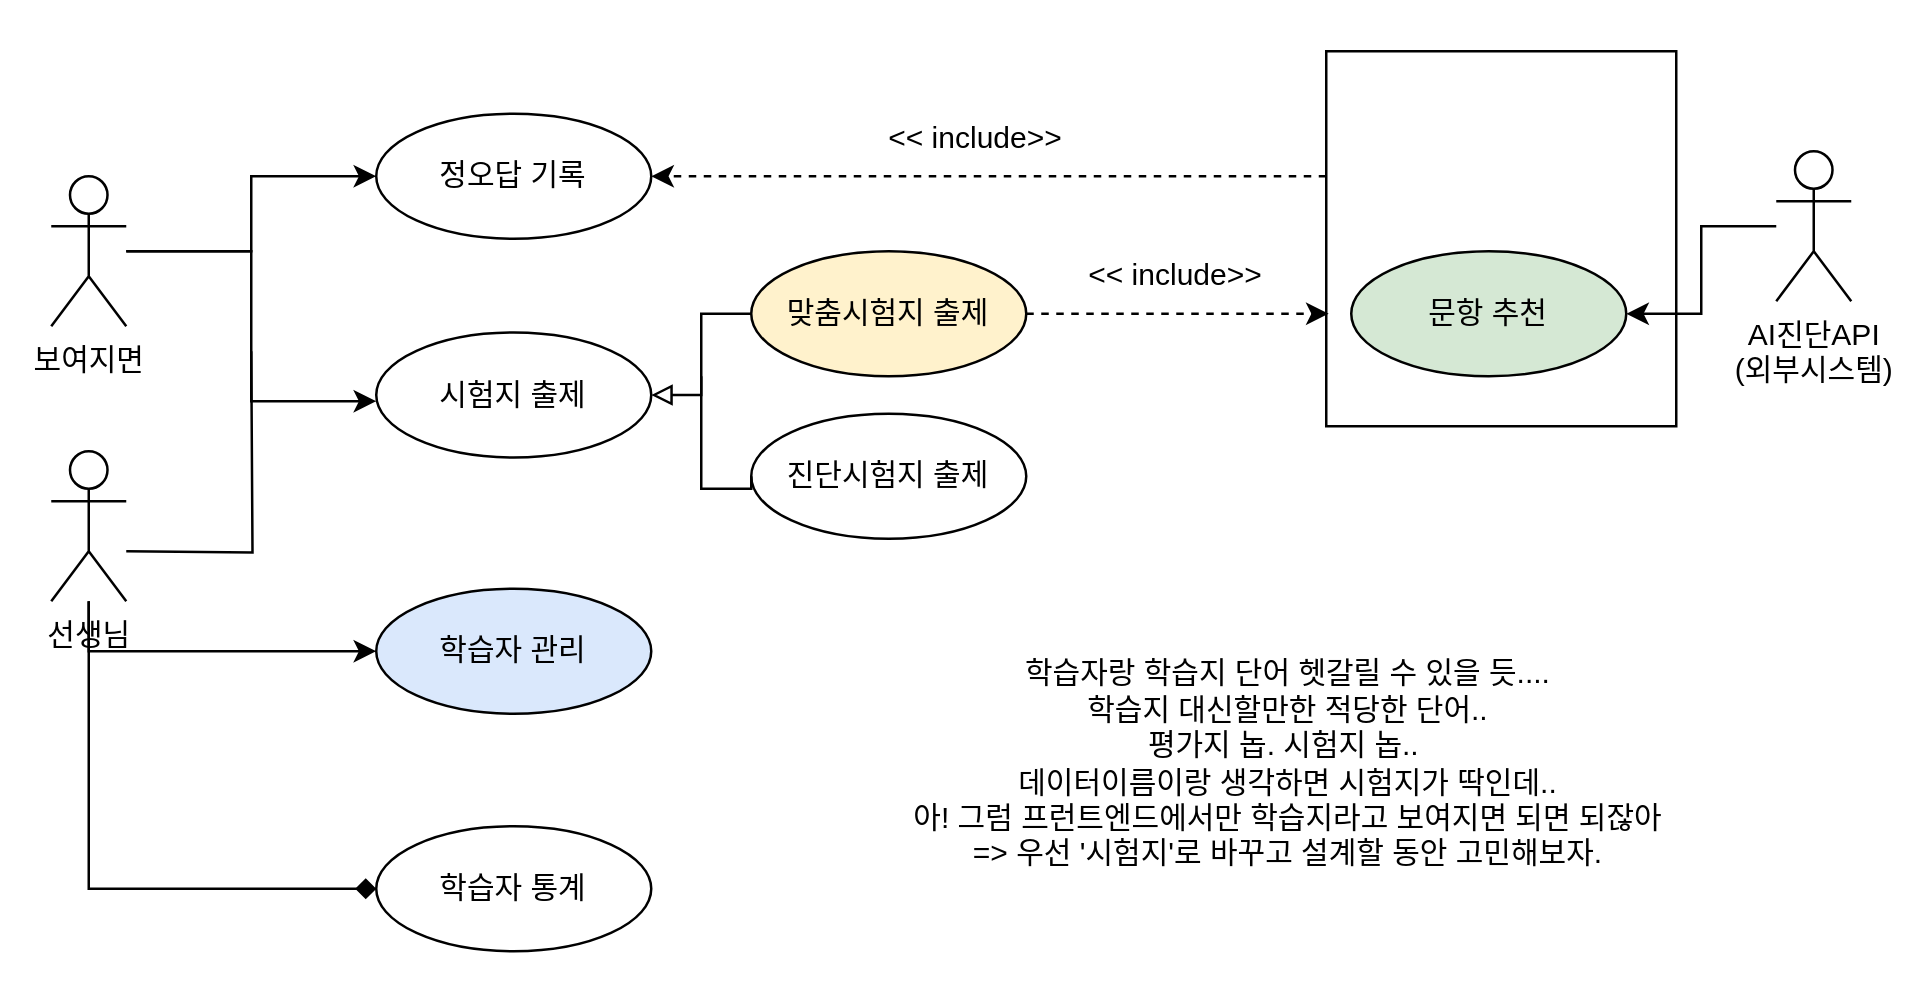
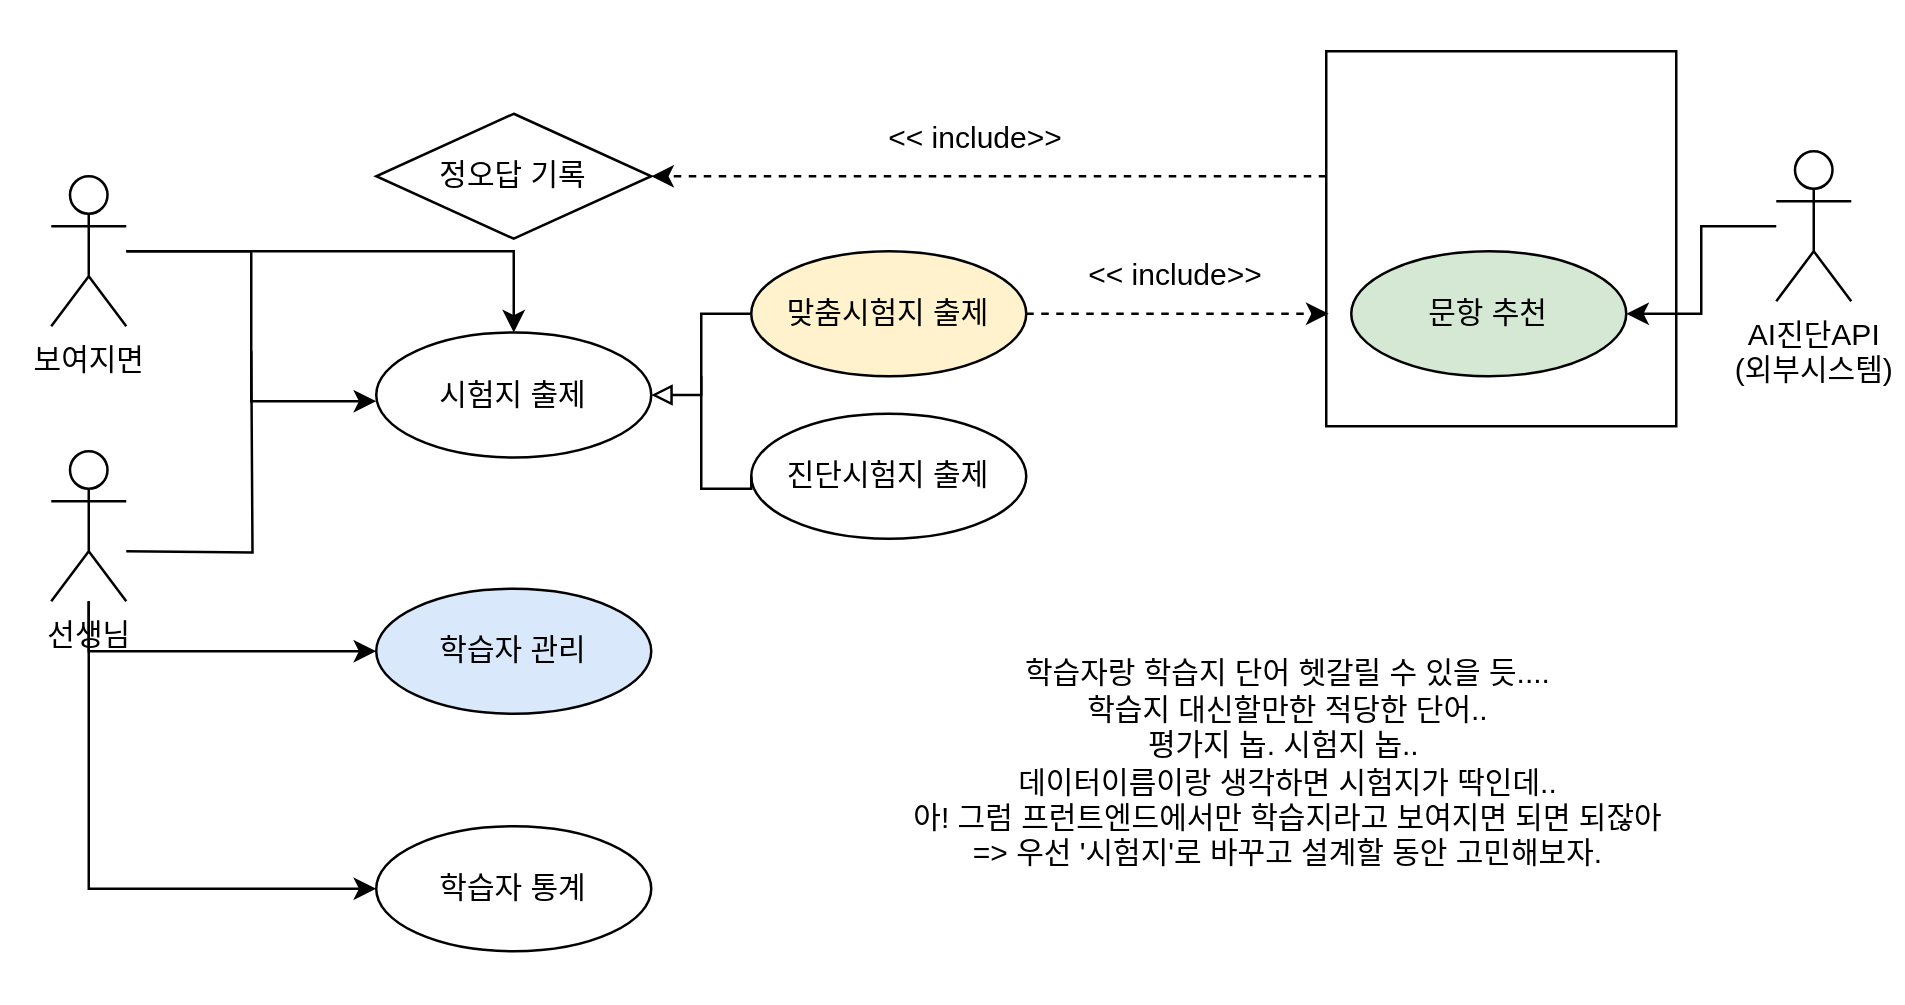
- <mxCell id="6" style="edgeStyle=orthogonalEdgeStyle;rounded=0;orthogonalLoop=1;jettySize=auto;html=1;entryX=0;entryY=0.5;entryDx=0;entryDy=0;" parent="1" source="8" target="5" edge="1"><mxGeometry relative="1" as="geometry" /></mxCell>
+ <mxCell id="6" style="edgeStyle=orthogonalEdgeStyle;rounded=0;orthogonalLoop=1;jettySize=auto;html=1;" parent="1" source="8" target="22" edge="1"><mxGeometry relative="1" as="geometry" /></mxCell>
- <mxCell id="5" value="정오답 기록" style="ellipse;whiteSpace=wrap;html=1;" parent="1" vertex="1"><mxGeometry x="150" y="45" width="110" height="50" as="geometry" /></mxCell>
+ <mxCell id="5" value="정오답 기록" style="rhombus;whiteSpace=wrap;html=1;" parent="1" vertex="1"><mxGeometry x="150" y="45" width="110" height="50" as="geometry" /></mxCell>
- <mxCell id="2" style="edgeStyle=orthogonalEdgeStyle;rounded=0;orthogonalLoop=1;jettySize=auto;html=1;endArrow=diamond;" parent="1" source="4" target="10" edge="1"><mxGeometry relative="1" as="geometry"><Array as="points"><mxPoint x="35" y="355" /></Array></mxGeometry></mxCell>
+ <mxCell id="2" style="edgeStyle=orthogonalEdgeStyle;rounded=0;orthogonalLoop=1;jettySize=auto;html=1;" parent="1" source="4" target="10" edge="1"><mxGeometry relative="1" as="geometry"><Array as="points"><mxPoint x="35" y="355" /></Array></mxGeometry></mxCell>
